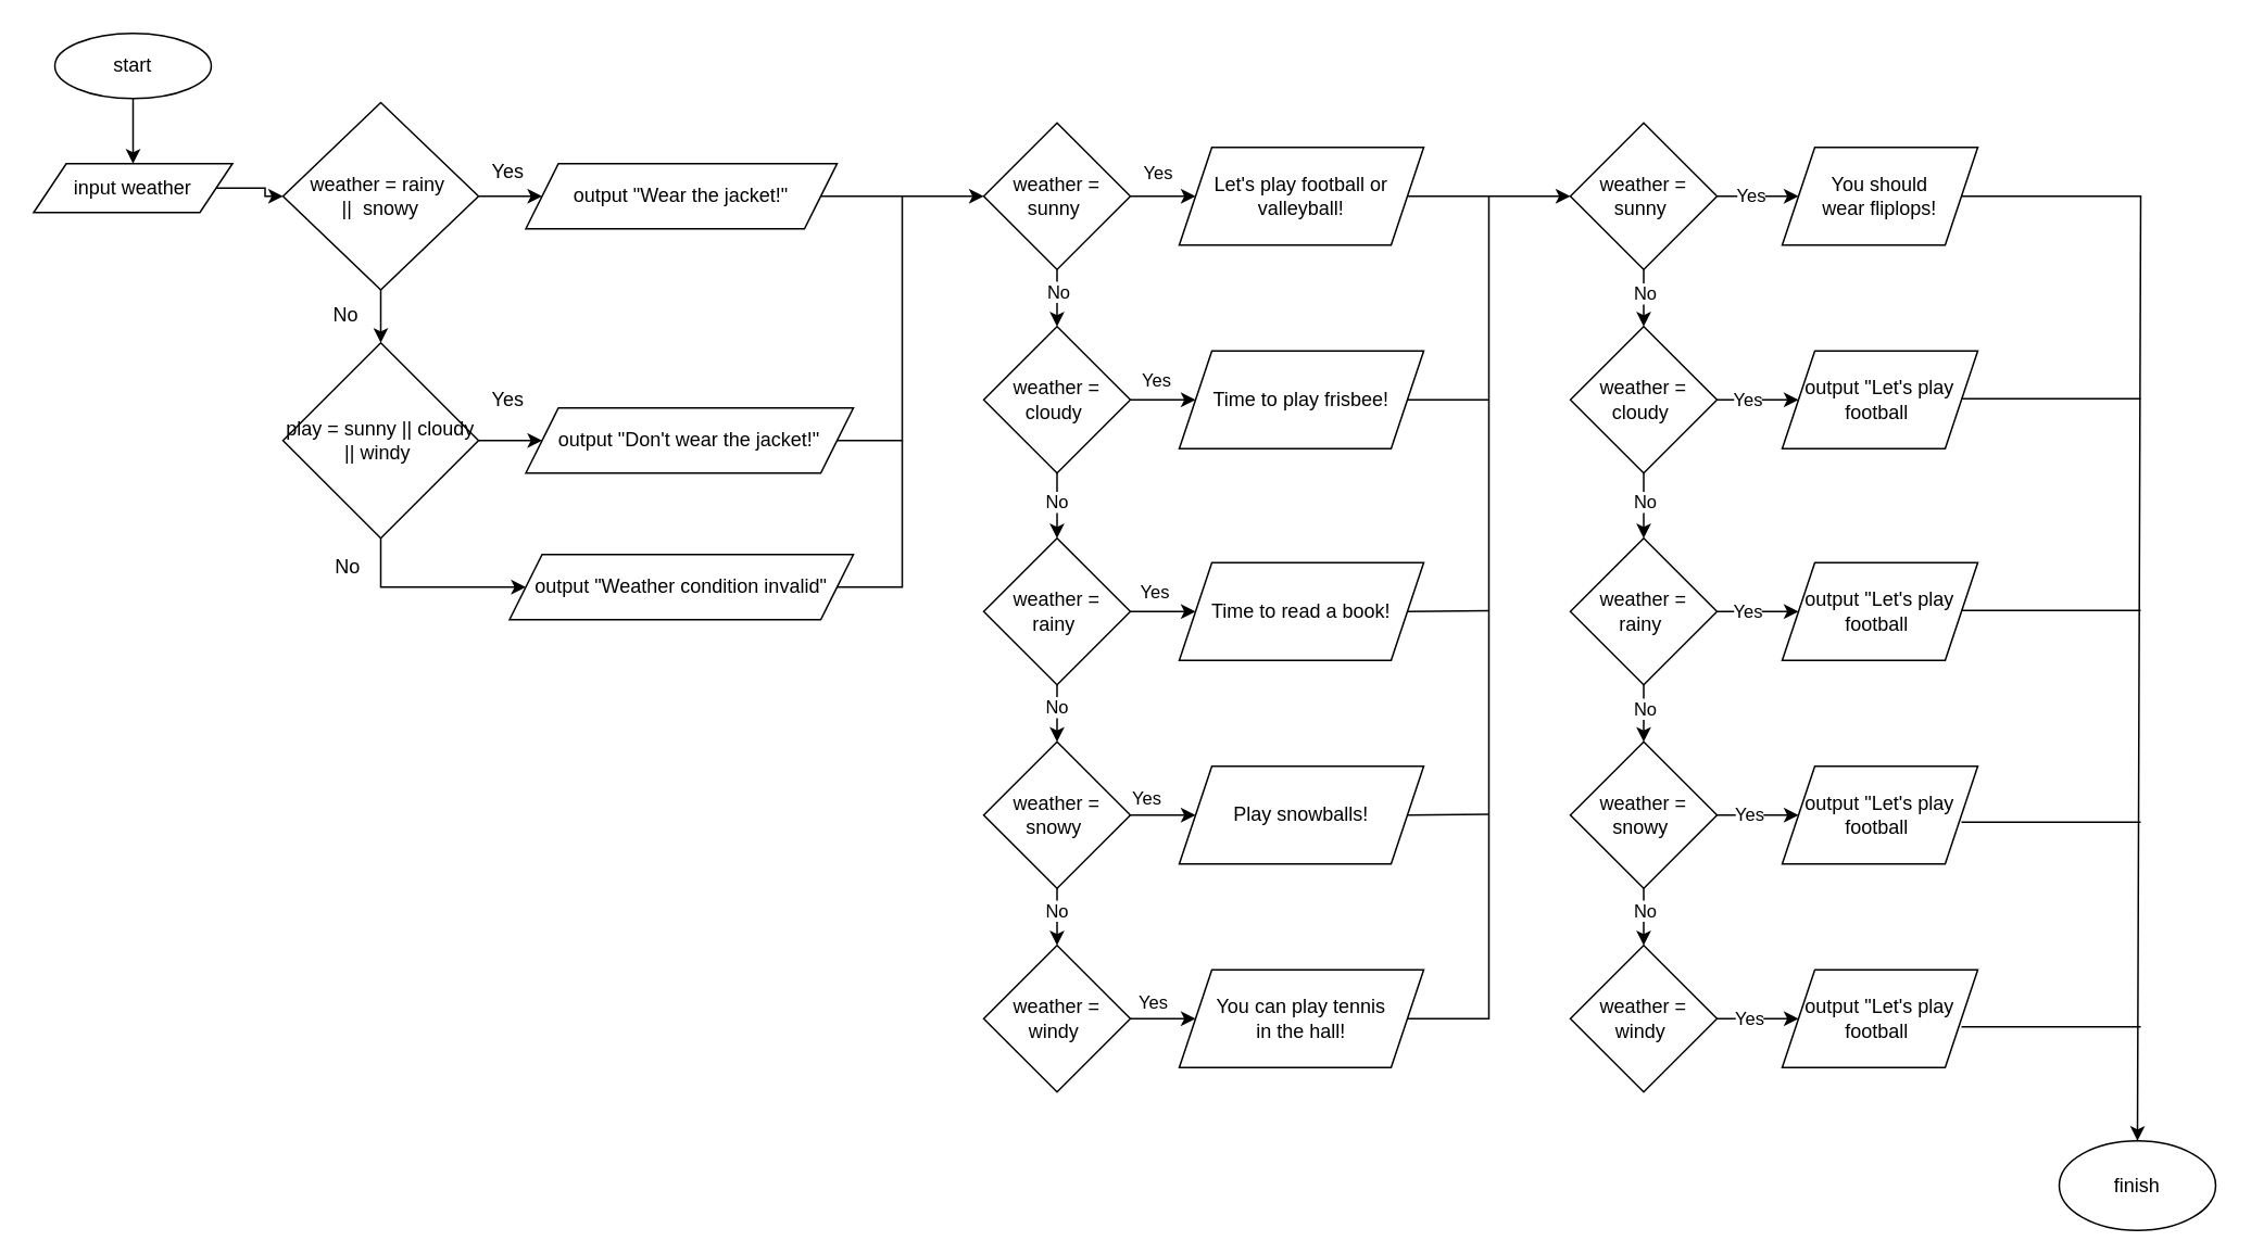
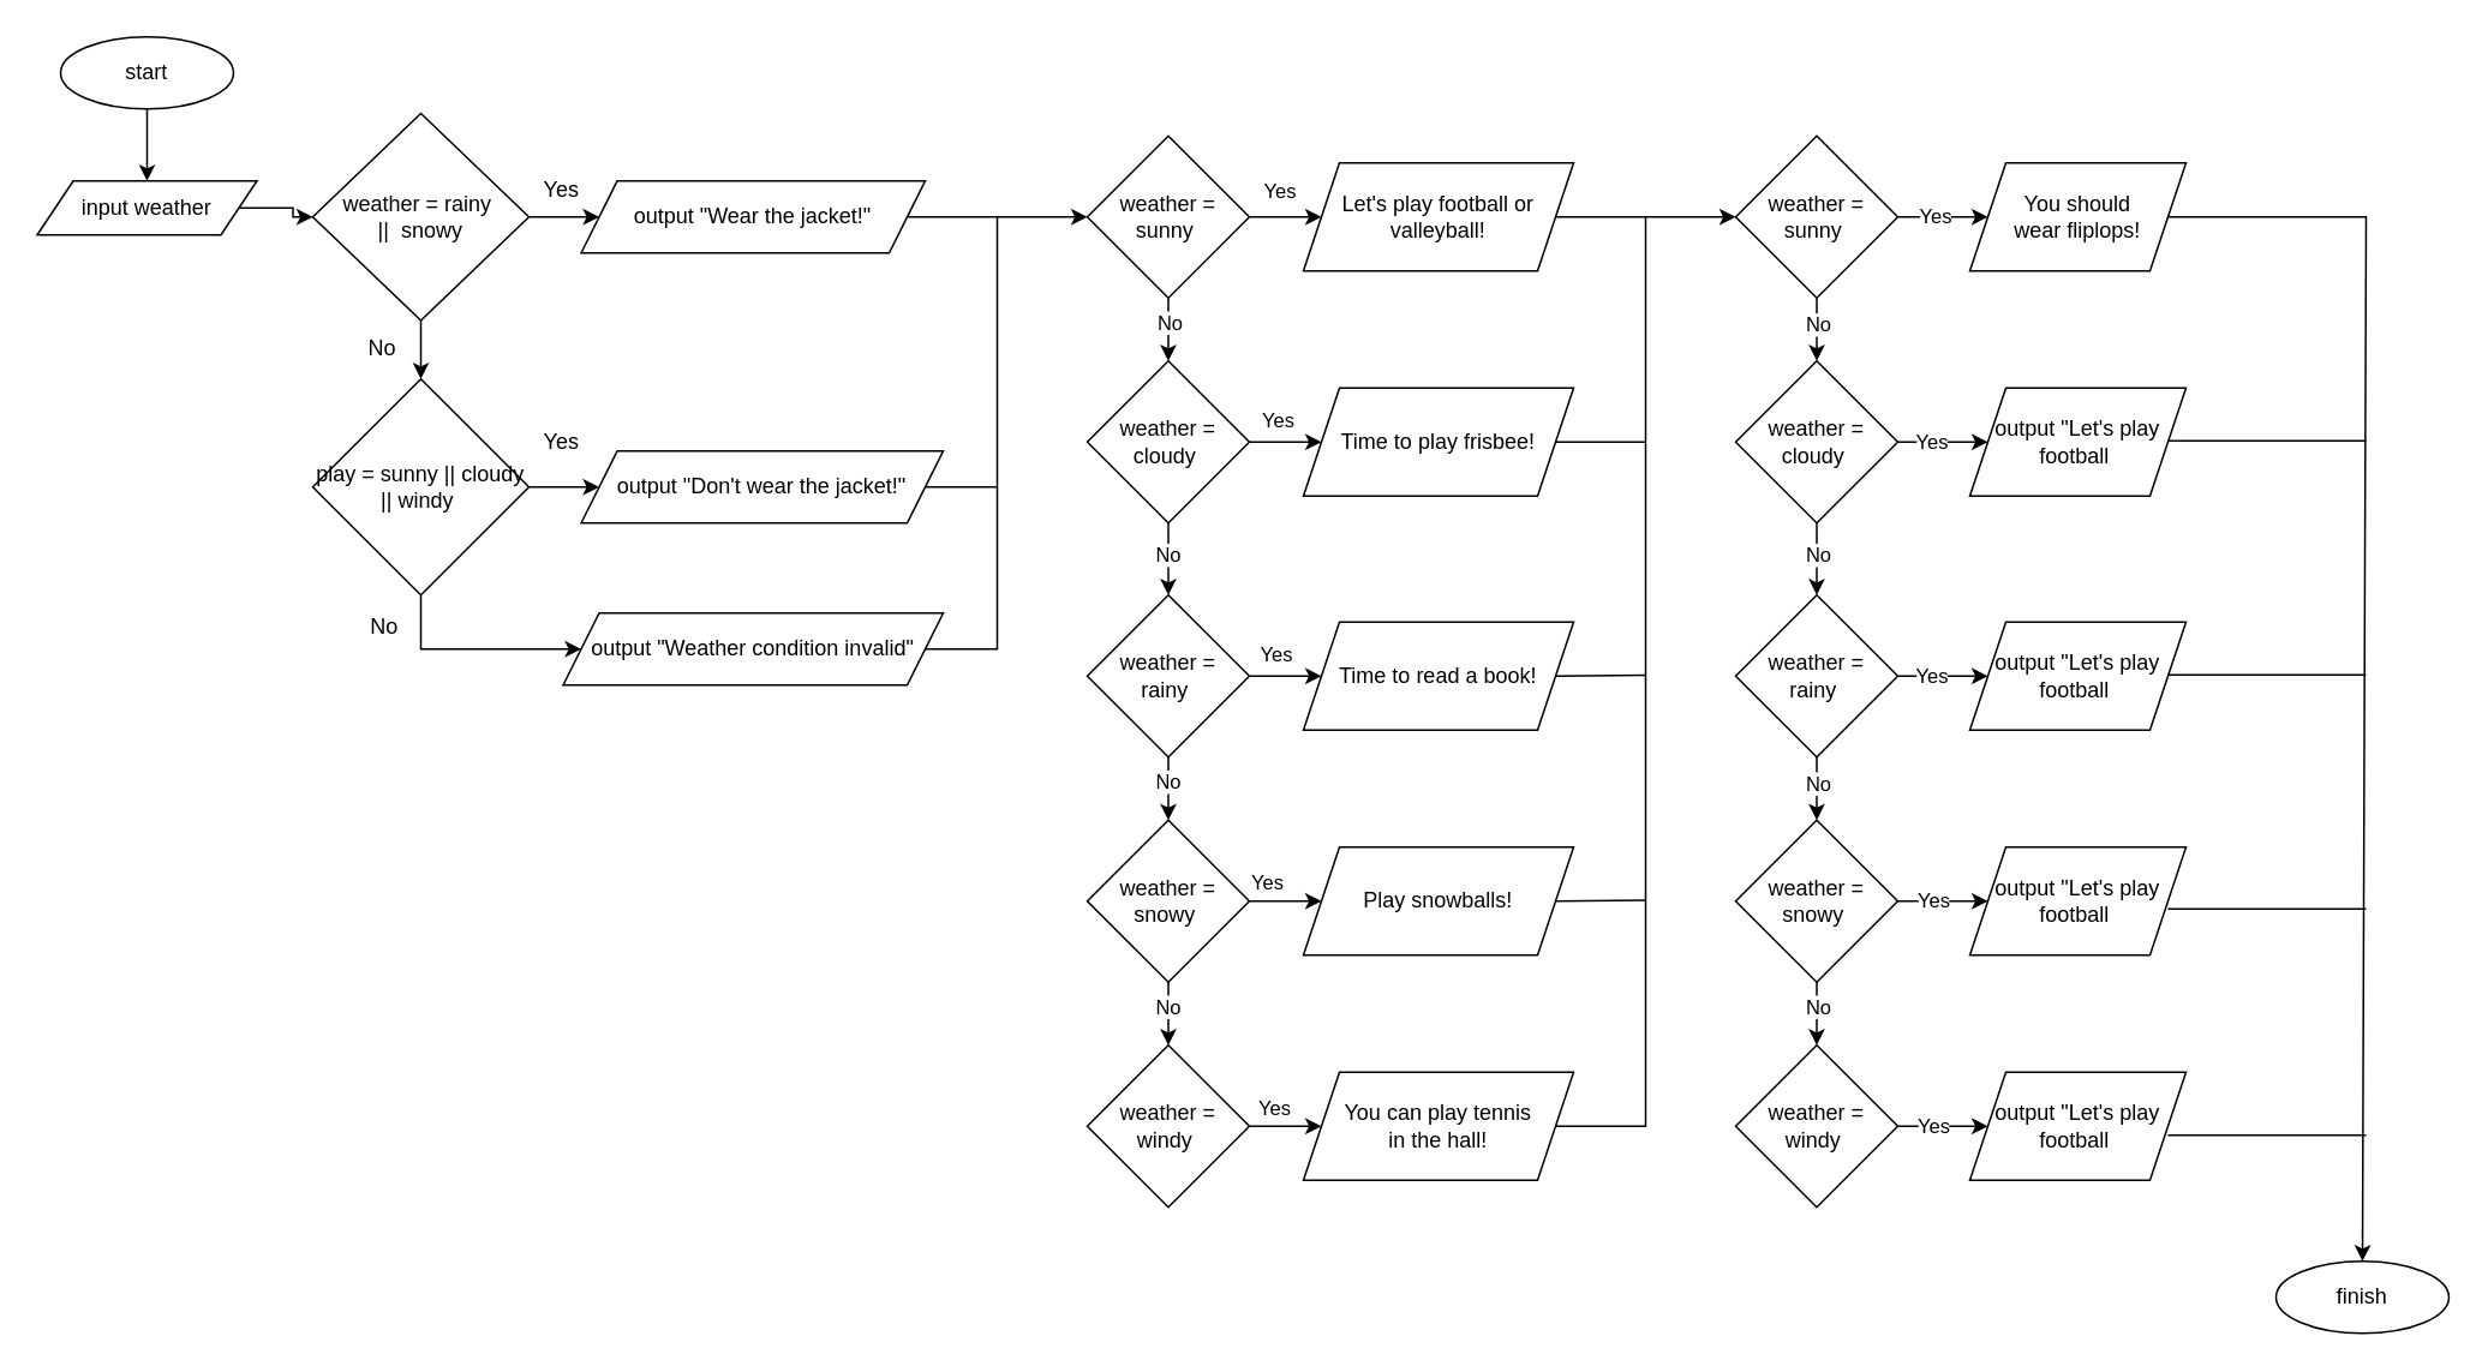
- <mxCell id="4" value="finish&lt;br&gt;" style="ellipse;whiteSpace=wrap;html=1;" vertex="1" parent="1"><mxGeometry x="1263" y="700" width="96" height="55" as="geometry" /></mxCell>
+ <mxCell id="4" value="finish&lt;br&gt;" style="ellipse;whiteSpace=wrap;html=1;" vertex="1" parent="1"><mxGeometry x="1263" y="700" width="96" height="40" as="geometry" /></mxCell>
